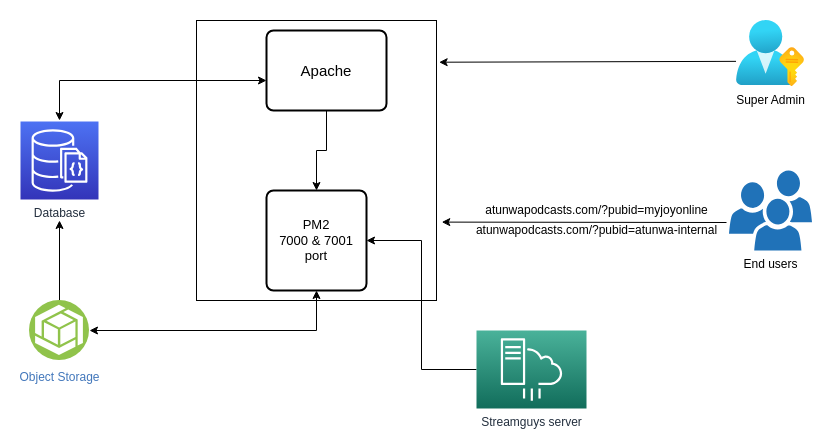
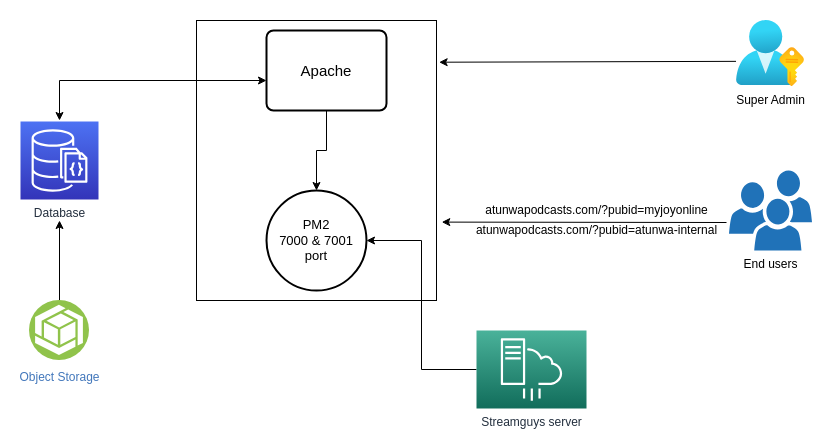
- <mxCell id="7" value="&lt;font style=&quot;font-size: 13px&quot;&gt;PM2&lt;br&gt;7000 &amp;amp; 7001 port&lt;/font&gt;" style="rounded=1;whiteSpace=wrap;html=1;absoluteArcSize=1;arcSize=14;strokeWidth=2;" parent="1" vertex="1"><mxGeometry x="266" y="190" width="100" height="100" as="geometry" /></mxCell>
+ <mxCell id="7" value="&lt;font style=&quot;font-size: 13px&quot;&gt;PM2&lt;br&gt;7000 &amp;amp; 7001 port&lt;/font&gt;" style="ellipse;whiteSpace=wrap;html=1;absoluteArcSize=1;arcSize=14;strokeWidth=2;" parent="1" vertex="1"><mxGeometry x="266" y="190" width="100" height="100" as="geometry" /></mxCell>
- <mxCell id="6" style="edgeStyle=orthogonalEdgeStyle;rounded=0;orthogonalLoop=1;jettySize=auto;html=1;entryX=1;entryY=0.5;entryDx=0;entryDy=0;startArrow=classic;startFill=1;" parent="1" source="7" target="16" edge="1"><mxGeometry relative="1" as="geometry"><Array as="points"><mxPoint x="316" y="330" /></Array></mxGeometry></mxCell>
